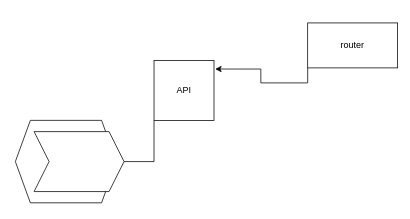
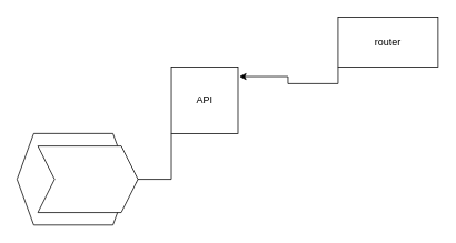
- <mxCell id="3" value="router" style="rounded=0;whiteSpace=wrap;html=1;" vertex="1" parent="1"><mxGeometry x="410" y="30" width="120" height="60" as="geometry" /></mxCell>
+ <mxCell id="3" value="router" style="rounded=0;whiteSpace=wrap;html=1;" vertex="1" parent="1"><mxGeometry x="405" y="20" width="120" height="60" as="geometry" /></mxCell>
